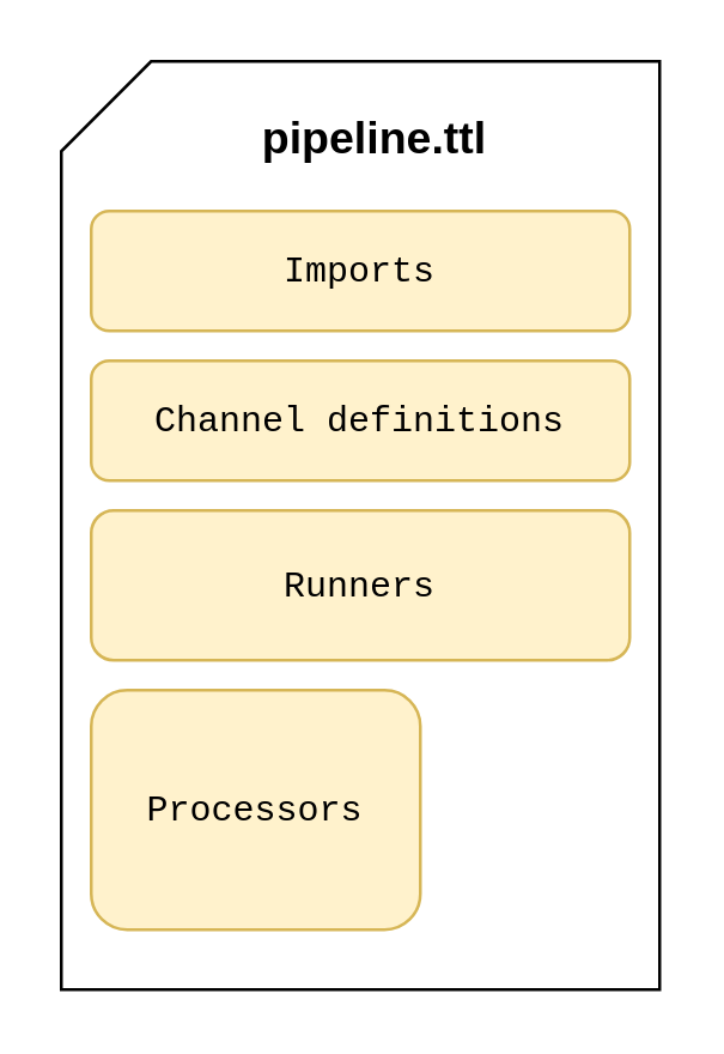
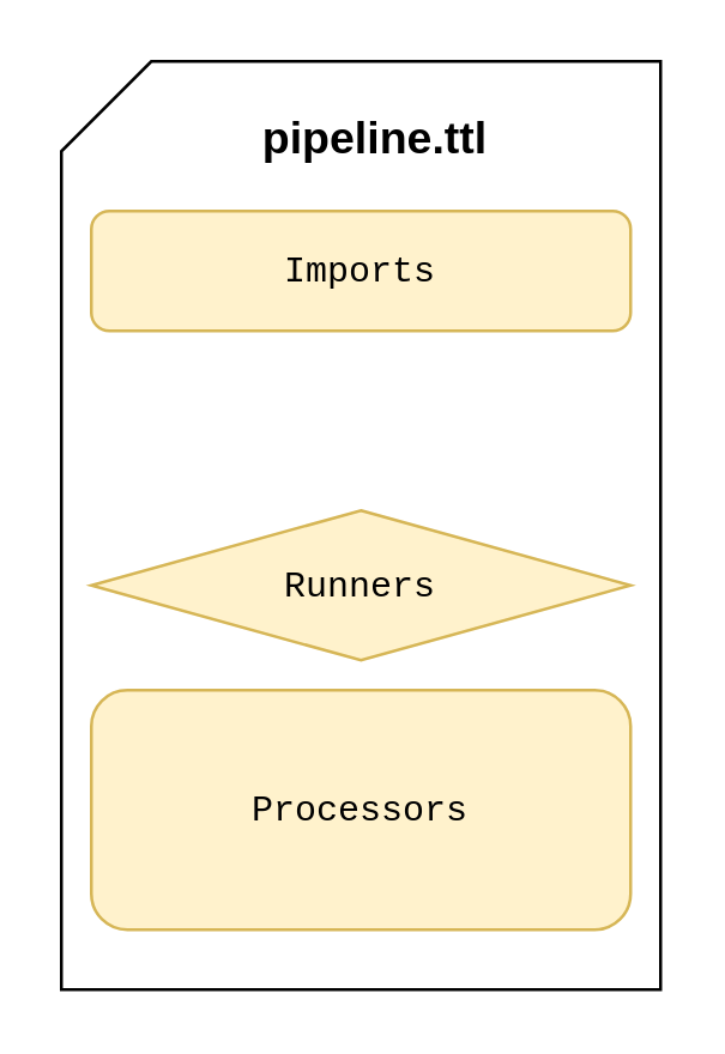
- <mxCell id="6" value="&lt;font face=&quot;Courier New&quot;&gt;Channel definitions&lt;/font&gt;" style="rounded=1;whiteSpace=wrap;html=1;fillColor=#fff2cc;strokeColor=#d6b656;" parent="1" vertex="1"><mxGeometry x="30" y="120" width="180" height="40" as="geometry" /></mxCell>
- <mxCell id="5" value="&lt;font face=&quot;Courier New&quot;&gt;Runners&lt;/font&gt;" style="rounded=1;whiteSpace=wrap;html=1;fillColor=#fff2cc;strokeColor=#d6b656;" parent="1" vertex="1"><mxGeometry x="30" y="170" width="180" height="50" as="geometry" /></mxCell>
+ <mxCell id="5" value="&lt;font face=&quot;Courier New&quot;&gt;Runners&lt;/font&gt;" style="rhombus;whiteSpace=wrap;html=1;fillColor=#fff2cc;strokeColor=#d6b656;" parent="1" vertex="1"><mxGeometry x="30" y="170" width="180" height="50" as="geometry" /></mxCell>
- <mxCell id="7" value="&lt;font face=&quot;Courier New&quot;&gt;Processors&lt;/font&gt;" style="rounded=1;whiteSpace=wrap;html=1;fillColor=#fff2cc;strokeColor=#d6b656;" parent="1" vertex="1"><mxGeometry x="30" y="230" width="110" height="80" as="geometry" /></mxCell>
+ <mxCell id="7" value="&lt;font face=&quot;Courier New&quot;&gt;Processors&lt;/font&gt;" style="rounded=1;whiteSpace=wrap;html=1;fillColor=#fff2cc;strokeColor=#d6b656;" parent="1" vertex="1"><mxGeometry x="30" y="230" width="180" height="80" as="geometry" /></mxCell>
